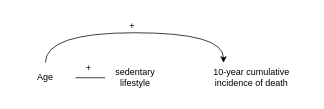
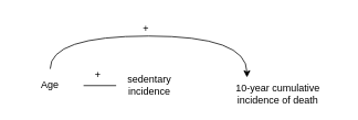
- <mxCell id="5" value="sedentary lifestyle" style="rounded=0;whiteSpace=wrap;html=1;fillColor=default;strokeColor=none;" vertex="1" parent="1"><mxGeometry x="140" y="83" width="80" height="40" as="geometry" /></mxCell>
+ <mxCell id="5" value="sedentary incidence" style="rounded=0;whiteSpace=wrap;html=1;fillColor=default;strokeColor=none;" vertex="1" parent="1"><mxGeometry x="140" y="83" width="80" height="40" as="geometry" /></mxCell>
- <mxCell id="6" value="10-year cumulative incidence of death" style="rounded=0;whiteSpace=wrap;html=1;fillColor=default;strokeColor=none;" vertex="1" parent="1"><mxGeometry x="260" y="83" width="150" height="40" as="geometry" /></mxCell>
+ <mxCell id="6" value="10-year cumulative incidence of death" style="rounded=0;whiteSpace=wrap;html=1;fillColor=default;strokeColor=none;" vertex="1" parent="1"><mxGeometry x="260" y="93" width="150" height="40" as="geometry" /></mxCell>
